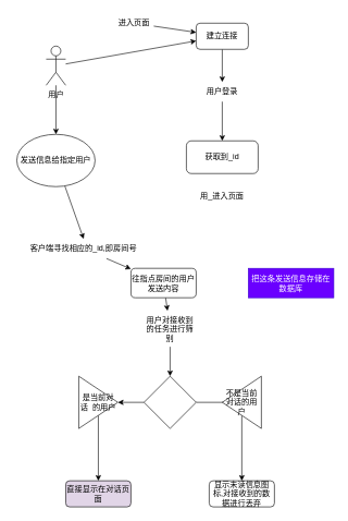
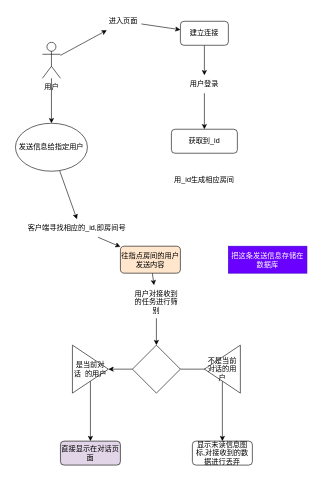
- <mxCell id="2" style="edgeStyle=none;html=1;" edge="1" parent="1" source="4" target="8"><mxGeometry relative="1" as="geometry"><mxPoint x="200" y="55" as="targetPoint" /></mxGeometry></mxCell>
+ <mxCell id="2" style="edgeStyle=none;html=1;" edge="1" parent="1" source="4" target="6"><mxGeometry relative="1" as="geometry"><mxPoint x="200" y="55" as="targetPoint" /></mxGeometry></mxCell>
- <mxCell id="11" value="获取到_id" style="rounded=1;whiteSpace=wrap;html=1;" vertex="1" parent="1"><mxGeometry x="285" y="215" width="110" height="50" as="geometry" /></mxCell>
+ <mxCell id="11" value="获取到_id" style="rounded=1;whiteSpace=wrap;html=1;" vertex="1" parent="1"><mxGeometry x="285" y="215" width="110" height="40" as="geometry" /></mxCell>
- <mxCell id="12" value="用_进入页面" style="text;html=1;strokeColor=none;fillColor=none;align=center;verticalAlign=middle;whiteSpace=wrap;rounded=0;" vertex="1" parent="1"><mxGeometry x="265" y="285" width="150" height="30" as="geometry" /></mxCell>
+ <mxCell id="12" value="用_id生成相应房间" style="text;html=1;strokeColor=none;fillColor=none;align=center;verticalAlign=middle;whiteSpace=wrap;rounded=0;" vertex="1" parent="1"><mxGeometry x="265" y="285" width="150" height="30" as="geometry" /></mxCell>
- <mxCell id="18" value="往指点房间的用户发送内容" style="rounded=1;whiteSpace=wrap;html=1;" vertex="1" parent="1"><mxGeometry x="200" y="410" width="100" height="45" as="geometry" /></mxCell>
+ <mxCell id="18" value="往指点房间的用户发送内容" style="rounded=1;whiteSpace=wrap;html=1;fillColor=#ffe6cc;" vertex="1" parent="1"><mxGeometry x="200" y="410" width="100" height="45" as="geometry" /></mxCell>
